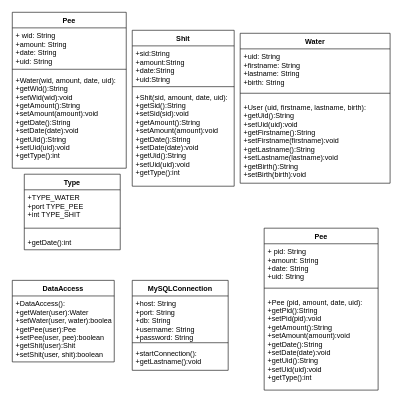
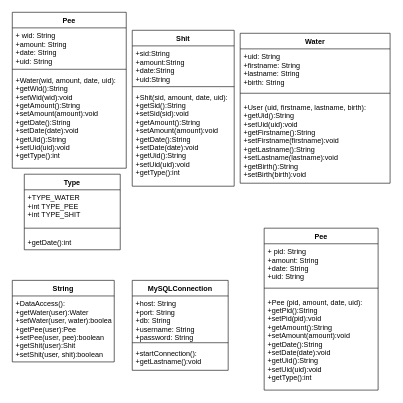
- <mxCell id="15" value="+TYPE_WATER &#10;+port TYPE_PEE&#10;+int TYPE_SHIT" style="text;strokeColor=none;fillColor=none;align=left;verticalAlign=top;spacingLeft=4;spacingRight=4;overflow=hidden;rotatable=0;points=[[0,0.5],[1,0.5]];portConstraint=eastwest;" vertex="1" parent="14"><mxGeometry y="26" width="160" height="54" as="geometry" /></mxCell>
+ <mxCell id="15" value="+TYPE_WATER &#10;+int TYPE_PEE&#10;+int TYPE_SHIT" style="text;strokeColor=none;fillColor=none;align=left;verticalAlign=top;spacingLeft=4;spacingRight=4;overflow=hidden;rotatable=0;points=[[0,0.5],[1,0.5]];portConstraint=eastwest;" vertex="1" parent="14"><mxGeometry y="26" width="160" height="54" as="geometry" /></mxCell>
- <mxCell id="22" value="DataAccess" style="swimlane;fontStyle=1;align=center;verticalAlign=top;childLayout=stackLayout;horizontal=1;startSize=26;horizontalStack=0;resizeParent=1;resizeParentMax=0;resizeLast=0;collapsible=1;marginBottom=0;" vertex="1" parent="1"><mxGeometry x="20" y="467" width="170" height="136" as="geometry"><mxRectangle x="90" y="170" width="100" height="26" as="alternateBounds" /></mxGeometry></mxCell>
+ <mxCell id="22" value="String" style="swimlane;fontStyle=1;align=center;verticalAlign=top;childLayout=stackLayout;horizontal=1;startSize=26;horizontalStack=0;resizeParent=1;resizeParentMax=0;resizeLast=0;collapsible=1;marginBottom=0;" vertex="1" parent="1"><mxGeometry x="20" y="467" width="170" height="136" as="geometry"><mxRectangle x="90" y="170" width="100" height="26" as="alternateBounds" /></mxGeometry></mxCell>
